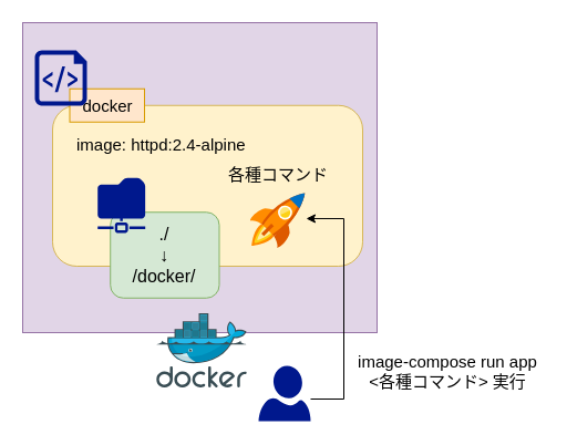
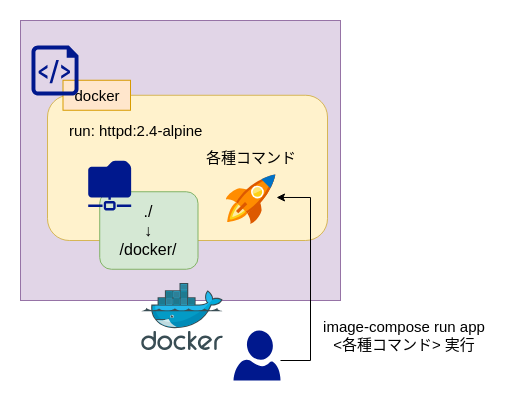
- <mxCell id="5" value="image: httpd:2.4-alpine" style="text;html=1;strokeColor=none;fillColor=none;align=left;verticalAlign=top;whiteSpace=wrap;rounded=0;fontSize=15;" parent="1" vertex="1"><mxGeometry x="67" y="114.75" width="230" height="35.25" as="geometry" /></mxCell>
+ <mxCell id="5" value="run: httpd:2.4-alpine" style="text;html=1;strokeColor=none;fillColor=none;align=left;verticalAlign=top;whiteSpace=wrap;rounded=0;fontSize=15;" parent="1" vertex="1"><mxGeometry x="67" y="114.75" width="230" height="35.25" as="geometry" /></mxCell>
